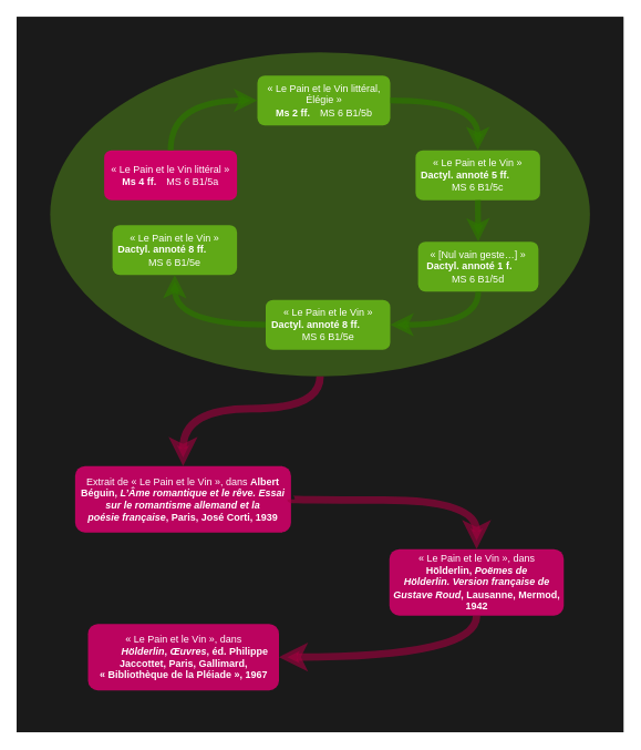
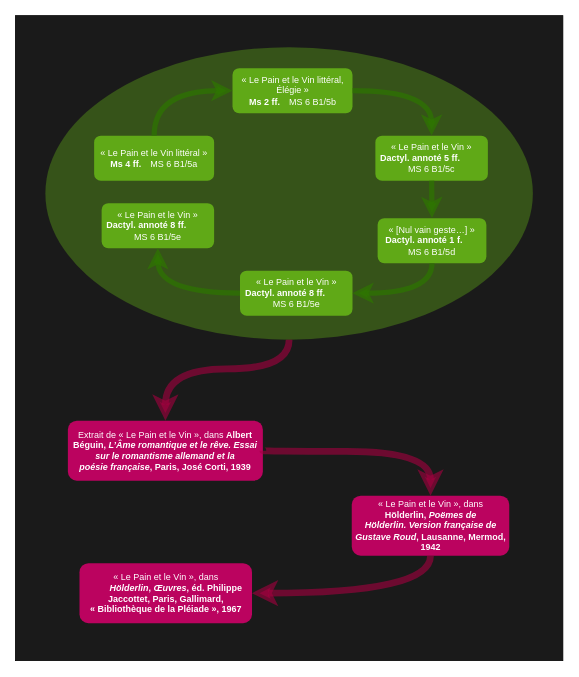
- <mxCell id="4" value="&lt;div&gt;&lt;span style=&quot;font-weight: normal&quot;&gt;« Le Pain et le Vin littéral »&lt;/span&gt;&lt;/div&gt;&lt;div&gt;Ms 4 ff.&lt;span style=&quot;font-weight: normal ; white-space: pre&quot;&gt;&#09;&lt;/span&gt;&lt;span style=&quot;font-weight: normal&quot;&gt;MS 6 B1/5a&lt;/span&gt;&lt;/div&gt;" style="rounded=1;whiteSpace=wrap;html=1;fillColor=#cc0066;strokeColor=none;fontStyle=1;fontColor=#ffffff;" parent="1" vertex="1"><mxGeometry x="125" y="180" width="160" height="60" as="geometry" /></mxCell>
+ <mxCell id="4" value="&lt;div&gt;&lt;span style=&quot;font-weight: normal&quot;&gt;« Le Pain et le Vin littéral »&lt;/span&gt;&lt;/div&gt;&lt;div&gt;Ms 4 ff.&lt;span style=&quot;font-weight: normal ; white-space: pre&quot;&gt;&#09;&lt;/span&gt;&lt;span style=&quot;font-weight: normal&quot;&gt;MS 6 B1/5a&lt;/span&gt;&lt;/div&gt;" style="rounded=1;whiteSpace=wrap;html=1;fillColor=#60a917;strokeColor=none;fontStyle=1;fontColor=#ffffff;" parent="1" vertex="1"><mxGeometry x="125" y="180" width="160" height="60" as="geometry" /></mxCell>
